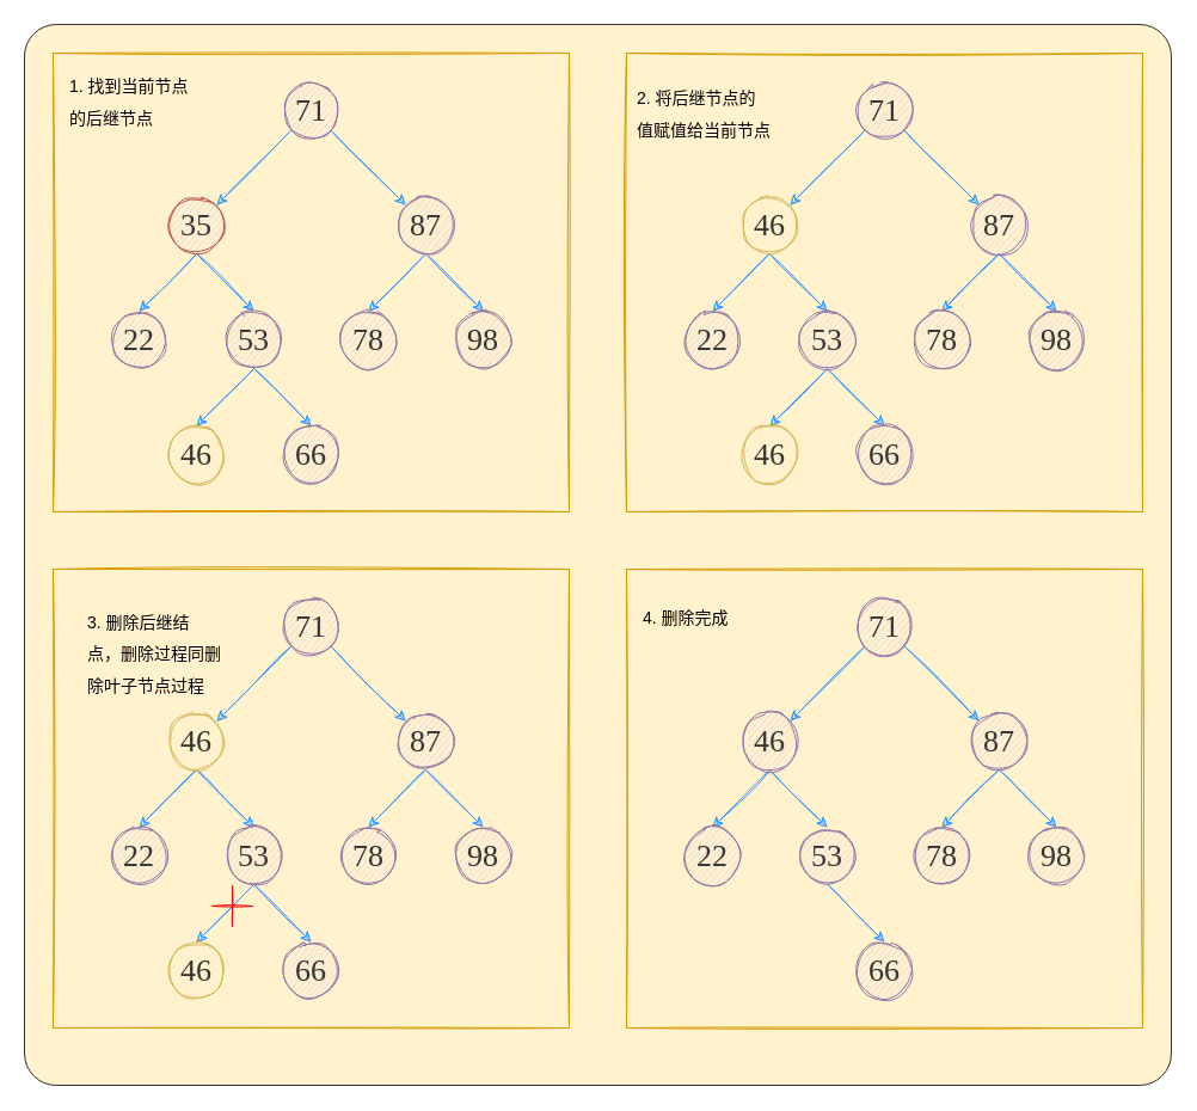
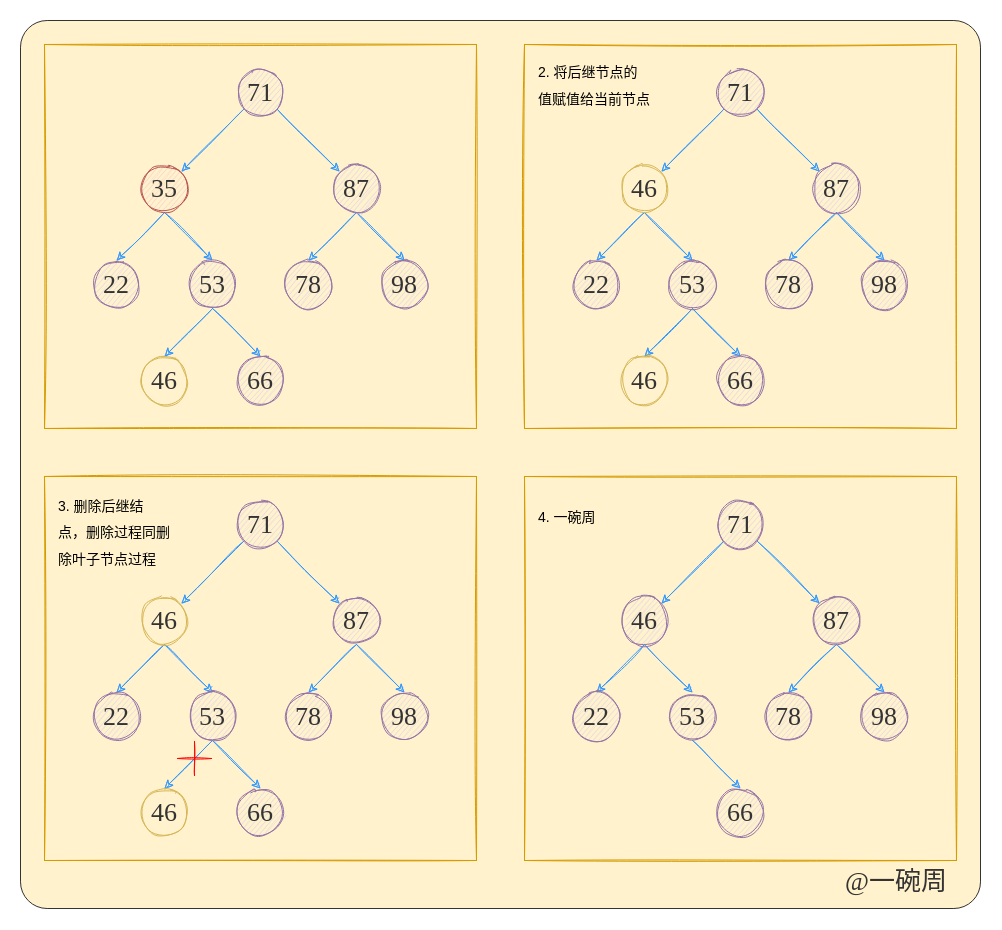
- <mxCell id="23" value="&lt;font style=&quot;font-size: 14px&quot;&gt;1. 找到当前节点的后继节点&lt;/font&gt;" style="text;html=1;strokeColor=none;fillColor=none;align=left;verticalAlign=middle;whiteSpace=wrap;rounded=0;labelBackgroundColor=none;fontSize=22;fontColor=none;" vertex="1" parent="1"><mxGeometry x="56" y="68" width="114" height="30" as="geometry" /></mxCell>
- <mxCell id="42" value="&lt;font style=&quot;font-size: 14px&quot;&gt;2. 将后继节点的值赋值给当前节点&lt;/font&gt;" style="text;html=1;strokeColor=none;fillColor=none;align=left;verticalAlign=middle;whiteSpace=wrap;rounded=0;labelBackgroundColor=none;fontSize=22;fontColor=none;" vertex="1" parent="1"><mxGeometry x="531" y="78" width="114" height="30" as="geometry" /></mxCell>
+ <mxCell id="42" value="&lt;font style=&quot;font-size: 14px&quot;&gt;2. 将后继节点的值赋值给当前节点&lt;/font&gt;" style="text;html=1;strokeColor=none;fillColor=none;align=left;verticalAlign=middle;whiteSpace=wrap;rounded=0;labelBackgroundColor=none;fontSize=22;fontColor=none;" vertex="1" parent="1"><mxGeometry x="536" y="68" width="114" height="30" as="geometry" /></mxCell>
- <mxCell id="11" value="&lt;font style=&quot;font-size: 26px&quot; face=&quot;Comic Sans MS&quot; color=&quot;#333333&quot;&gt;35&lt;/font&gt;" style="ellipse;whiteSpace=wrap;html=1;fillColor=#e1d5e7;strokeColor=#b85450;sketch=1;fillStyle=auto;" parent="1" vertex="1"><mxGeometry x="140" y="164" width="48" height="48" as="geometry" /></mxCell>
+ <mxCell id="11" value="&lt;font style=&quot;font-size: 26px&quot; face=&quot;Comic Sans MS&quot; color=&quot;#333333&quot;&gt;35&lt;/font&gt;" style="ellipse;whiteSpace=wrap;html=1;fillColor=#f8cecc;strokeColor=#b85450;sketch=1;fillStyle=auto;" parent="1" vertex="1"><mxGeometry x="140" y="164" width="48" height="48" as="geometry" /></mxCell>
- <mxCell id="81" value="&lt;font style=&quot;font-size: 14px&quot;&gt;4. 删除完成&lt;/font&gt;" style="text;html=1;strokeColor=none;fillColor=none;align=left;verticalAlign=middle;whiteSpace=wrap;rounded=0;labelBackgroundColor=none;fontSize=22;fontColor=none;" vertex="1" parent="1"><mxGeometry x="536" y="500" width="114" height="30" as="geometry" /></mxCell>
+ <mxCell id="81" value="&lt;font style=&quot;font-size: 14px&quot;&gt;4. 一碗周&lt;/font&gt;" style="text;html=1;strokeColor=none;fillColor=none;align=left;verticalAlign=middle;whiteSpace=wrap;rounded=0;labelBackgroundColor=none;fontSize=22;fontColor=none;" vertex="1" parent="1"><mxGeometry x="536" y="500" width="114" height="30" as="geometry" /></mxCell>
- <mxCell id="61" value="&lt;font style=&quot;font-size: 14px&quot;&gt;3. 删除后继结点，删除过程同删除叶子节点过程&lt;/font&gt;" style="text;html=1;strokeColor=none;fillColor=none;align=left;verticalAlign=middle;whiteSpace=wrap;rounded=0;labelBackgroundColor=none;fontSize=22;fontColor=none;" vertex="1" parent="1"><mxGeometry x="71" y="515" width="114" height="60" as="geometry" /></mxCell>
+ <mxCell id="61" value="&lt;font style=&quot;font-size: 14px&quot;&gt;3. 删除后继结点，删除过程同删除叶子节点过程&lt;/font&gt;" style="text;html=1;strokeColor=none;fillColor=none;align=left;verticalAlign=middle;whiteSpace=wrap;rounded=0;labelBackgroundColor=none;fontSize=22;fontColor=none;" vertex="1" parent="1"><mxGeometry x="56" y="500" width="114" height="60" as="geometry" /></mxCell>
+ <mxCell id="8" value="@一碗周" style="text;html=1;strokeColor=none;fillColor=none;align=center;verticalAlign=middle;whiteSpace=wrap;rounded=0;sketch=1;fillStyle=auto;fontFamily=Comic Sans MS;fontSize=26;fontColor=#333333;" parent="1" vertex="1"><mxGeometry x="836" y="866" width="120" height="30" as="geometry" /></mxCell>
